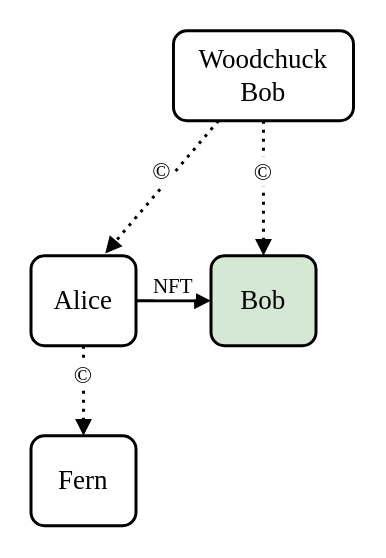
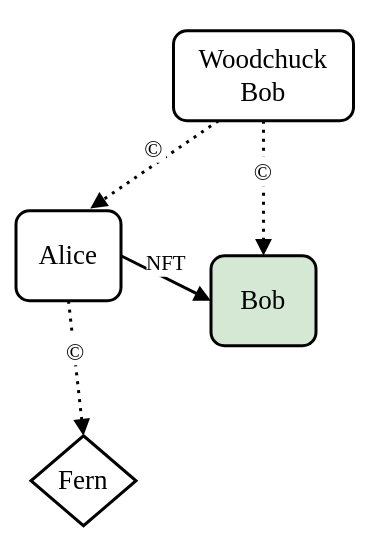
- <mxCell id="5" value="&lt;font style=&quot;font-size: 18px&quot;&gt;Alice&lt;/font&gt;" style="rounded=1;whiteSpace=wrap;html=1;fontFamily=Georgia;fontSize=12;strokeWidth=2;" vertex="1" parent="1"><mxGeometry x="20" y="170" width="70" height="60" as="geometry" /></mxCell>
+ <mxCell id="5" value="&lt;font style=&quot;font-size: 18px&quot;&gt;Alice&lt;/font&gt;" style="rounded=1;whiteSpace=wrap;html=1;fontFamily=Georgia;fontSize=12;strokeWidth=2;" vertex="1" parent="1"><mxGeometry x="10" y="140" width="70" height="60" as="geometry" /></mxCell>
- <mxCell id="7" value="&lt;font style=&quot;font-size: 18px&quot;&gt;Fern&lt;/font&gt;" style="rounded=1;whiteSpace=wrap;html=1;fontFamily=Georgia;fontSize=12;strokeWidth=2;" vertex="1" parent="1"><mxGeometry x="20" y="290" width="70" height="60" as="geometry" /></mxCell>
+ <mxCell id="7" value="&lt;font style=&quot;font-size: 18px&quot;&gt;Fern&lt;/font&gt;" style="rhombus;whiteSpace=wrap;html=1;fontFamily=Georgia;fontSize=12;strokeWidth=2;" vertex="1" parent="1"><mxGeometry x="20" y="290" width="70" height="60" as="geometry" /></mxCell>
